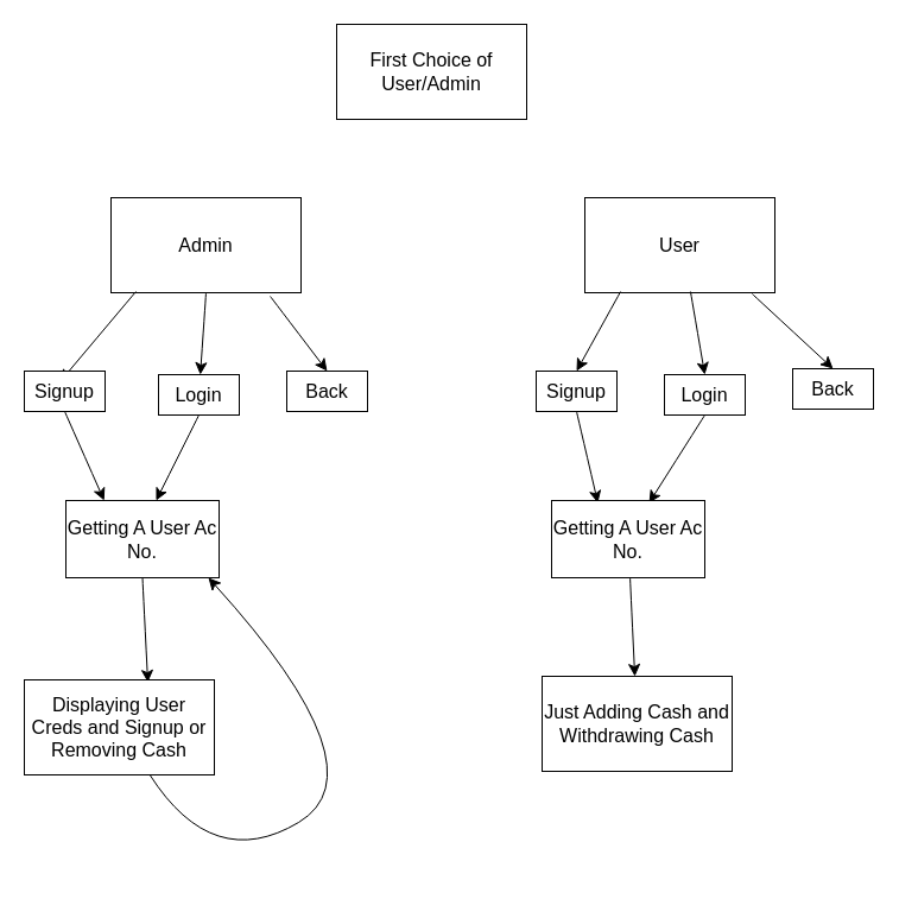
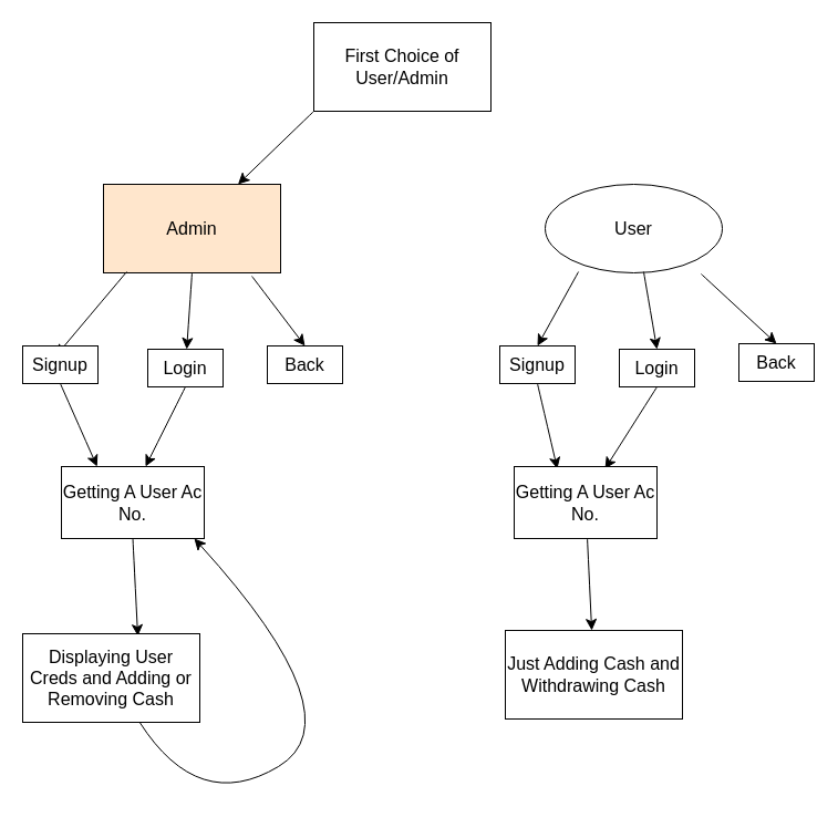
+ <mxCell id="3" value="" style="edgeStyle=none;orthogonalLoop=1;jettySize=auto;html=1;rounded=0;fontSize=12;curved=1;startSize=8;endSize=8;exitX=0;exitY=1;exitDx=0;exitDy=0;" edge="1" parent="1" source="2" target="4"><mxGeometry width="120" relative="1" as="geometry"><mxPoint x="366" y="155" as="sourcePoint" /><mxPoint x="239" y="173" as="targetPoint" /><Array as="points" /></mxGeometry></mxCell>
- <mxCell id="4" value="Admin" style="rounded=0;whiteSpace=wrap;html=1;fontSize=16;" vertex="1" parent="1"><mxGeometry x="93" y="166" width="160" height="80" as="geometry" /></mxCell>
+ <mxCell id="4" value="Admin" style="rounded=0;whiteSpace=wrap;html=1;fontSize=16;fillColor=#ffe6cc;" vertex="1" parent="1"><mxGeometry x="93" y="166" width="160" height="80" as="geometry" /></mxCell>
- <mxCell id="5" value="User" style="rounded=0;whiteSpace=wrap;html=1;fontSize=16;" vertex="1" parent="1"><mxGeometry x="492" y="166" width="160" height="80" as="geometry" /></mxCell>
+ <mxCell id="5" value="User" style="ellipse;whiteSpace=wrap;html=1;fontSize=16;" vertex="1" parent="1"><mxGeometry x="492" y="166" width="160" height="80" as="geometry" /></mxCell>
- <mxCell id="27" value="Displaying User Creds and Signup or Removing Cash" style="rounded=0;whiteSpace=wrap;html=1;fontSize=16;" vertex="1" parent="1"><mxGeometry x="20" y="572" width="160" height="80" as="geometry" /></mxCell>
+ <mxCell id="27" value="Displaying User Creds and Adding or Removing Cash" style="rounded=0;whiteSpace=wrap;html=1;fontSize=16;" vertex="1" parent="1"><mxGeometry x="20" y="572" width="160" height="80" as="geometry" /></mxCell>
